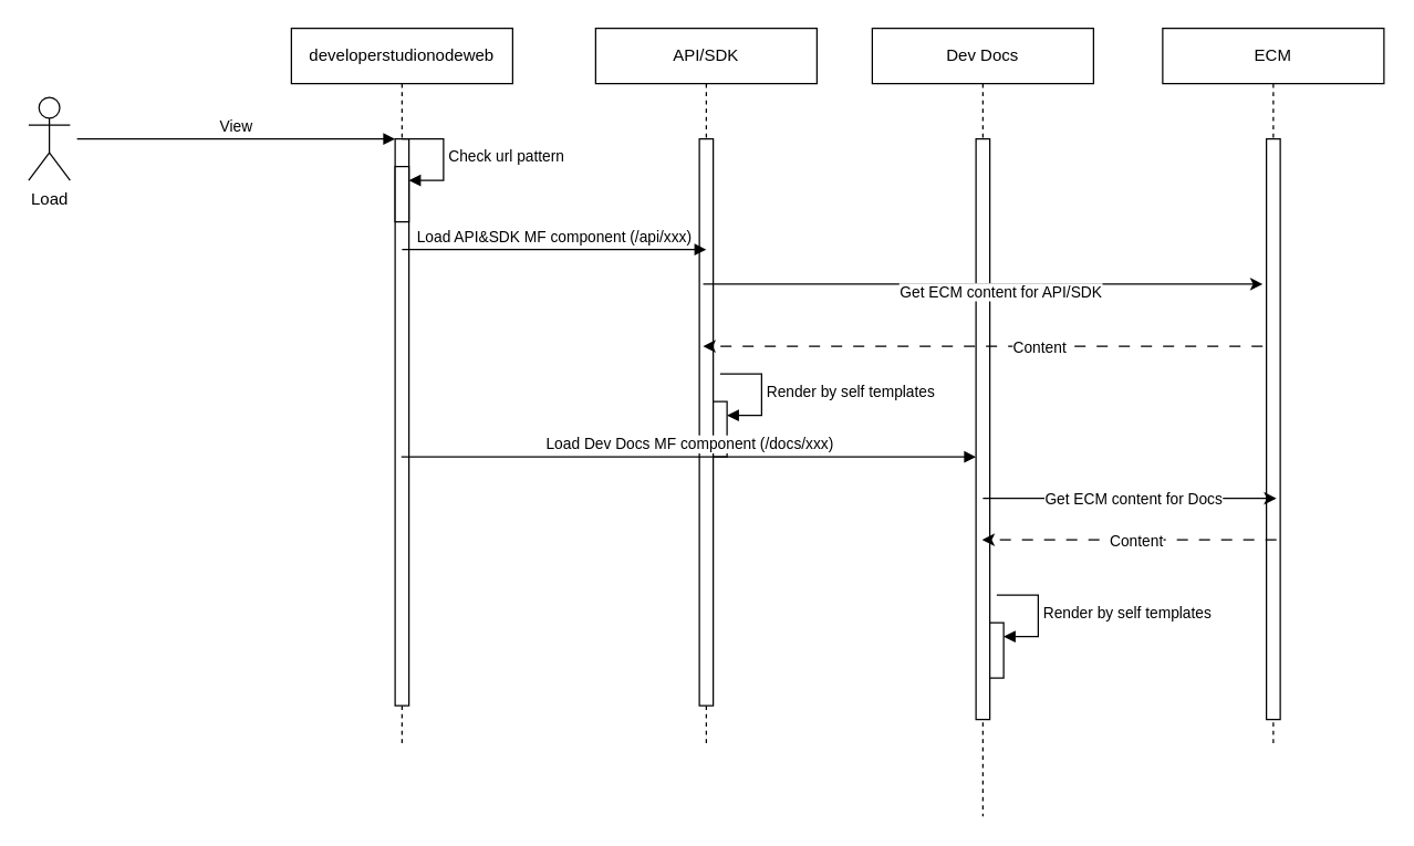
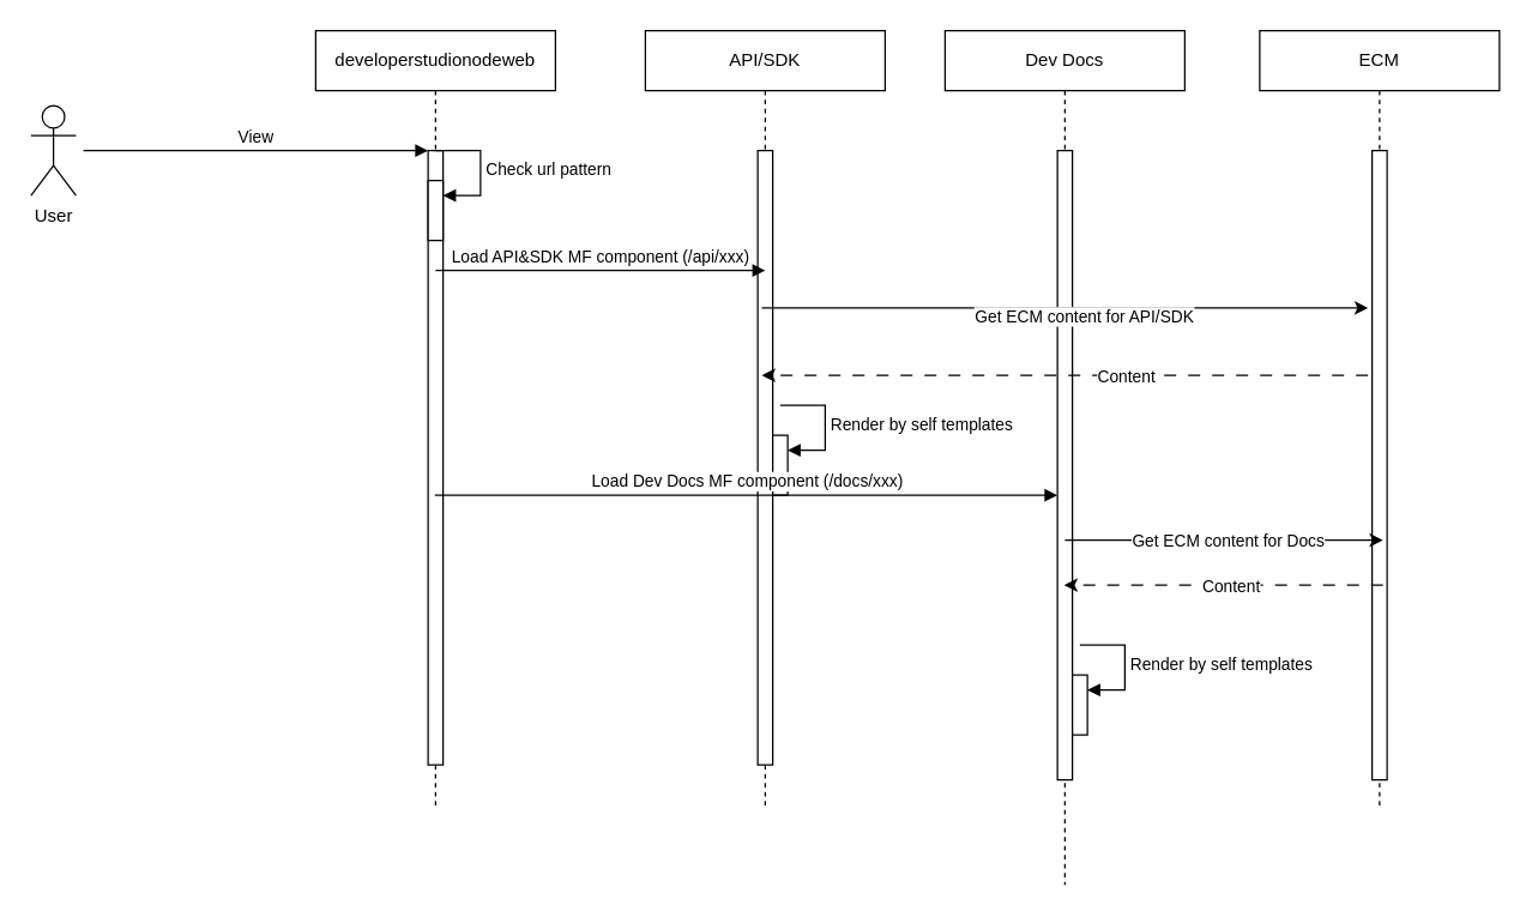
- <mxCell id="17" value="Load" style="shape=umlActor;verticalLabelPosition=bottom;verticalAlign=top;html=1;" vertex="1" parent="1"><mxGeometry x="20" y="70" width="30" height="60" as="geometry" /></mxCell>
+ <mxCell id="17" value="User" style="shape=umlActor;verticalLabelPosition=bottom;verticalAlign=top;html=1;" vertex="1" parent="1"><mxGeometry x="20" y="70" width="30" height="60" as="geometry" /></mxCell>
